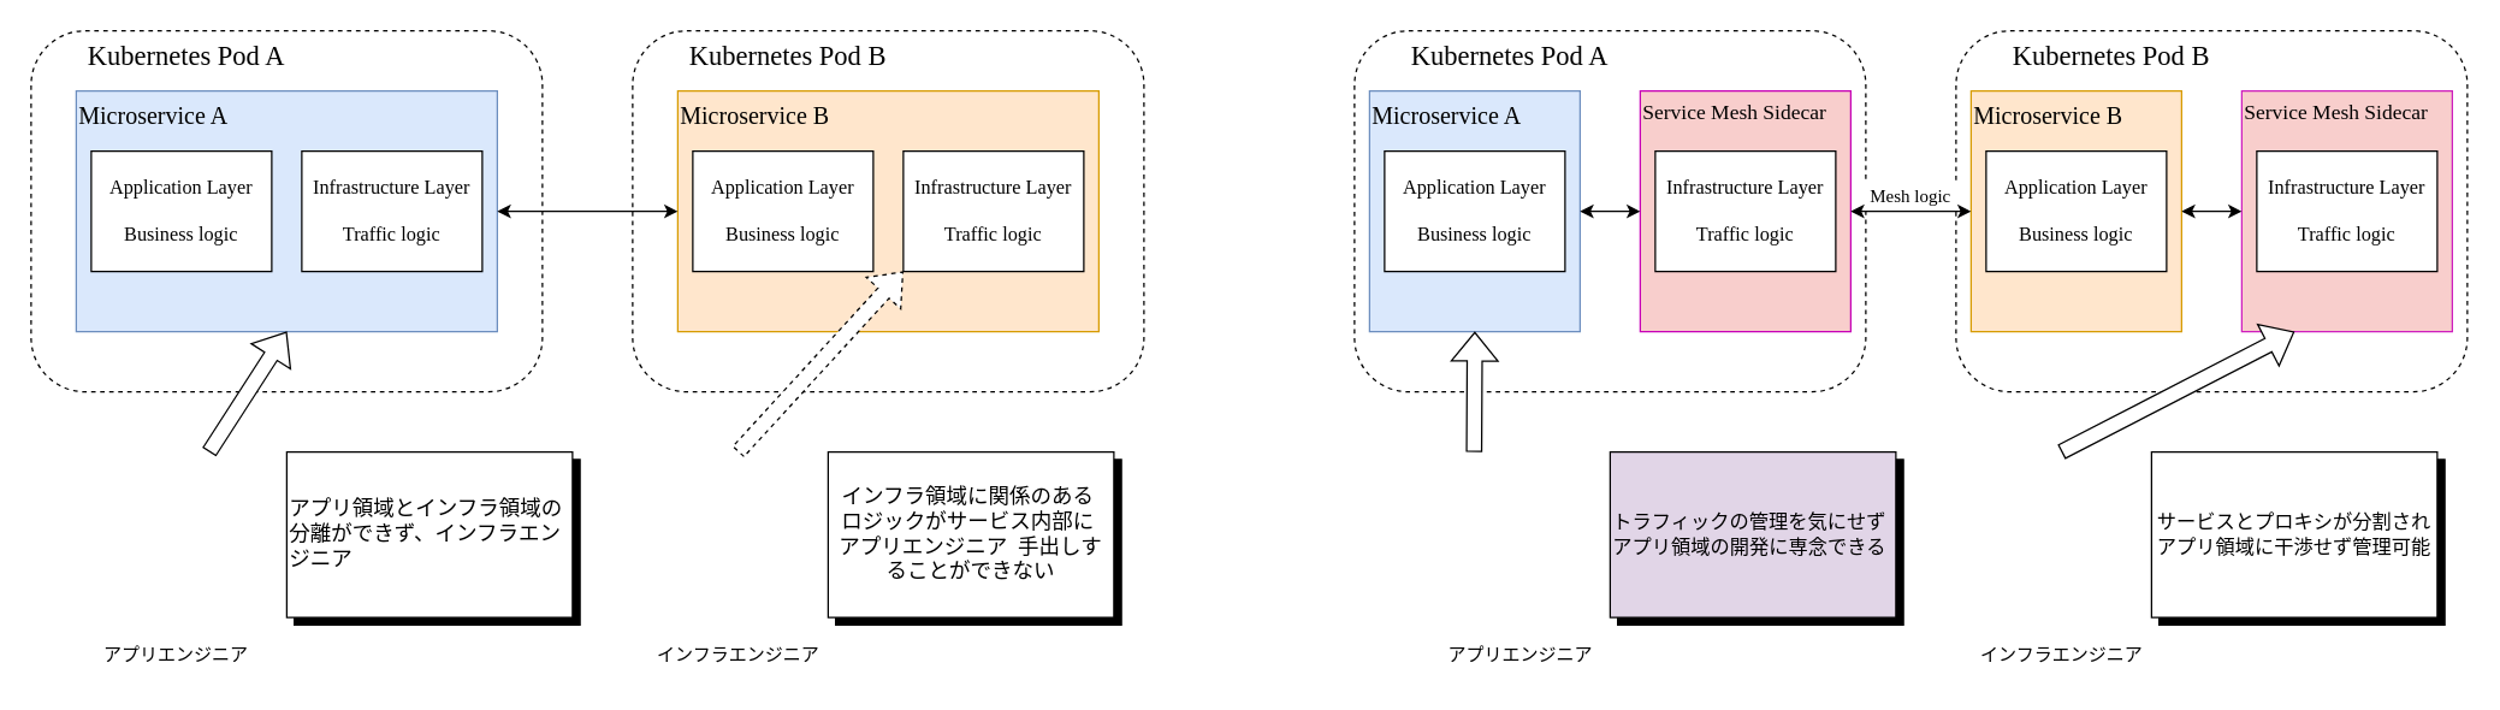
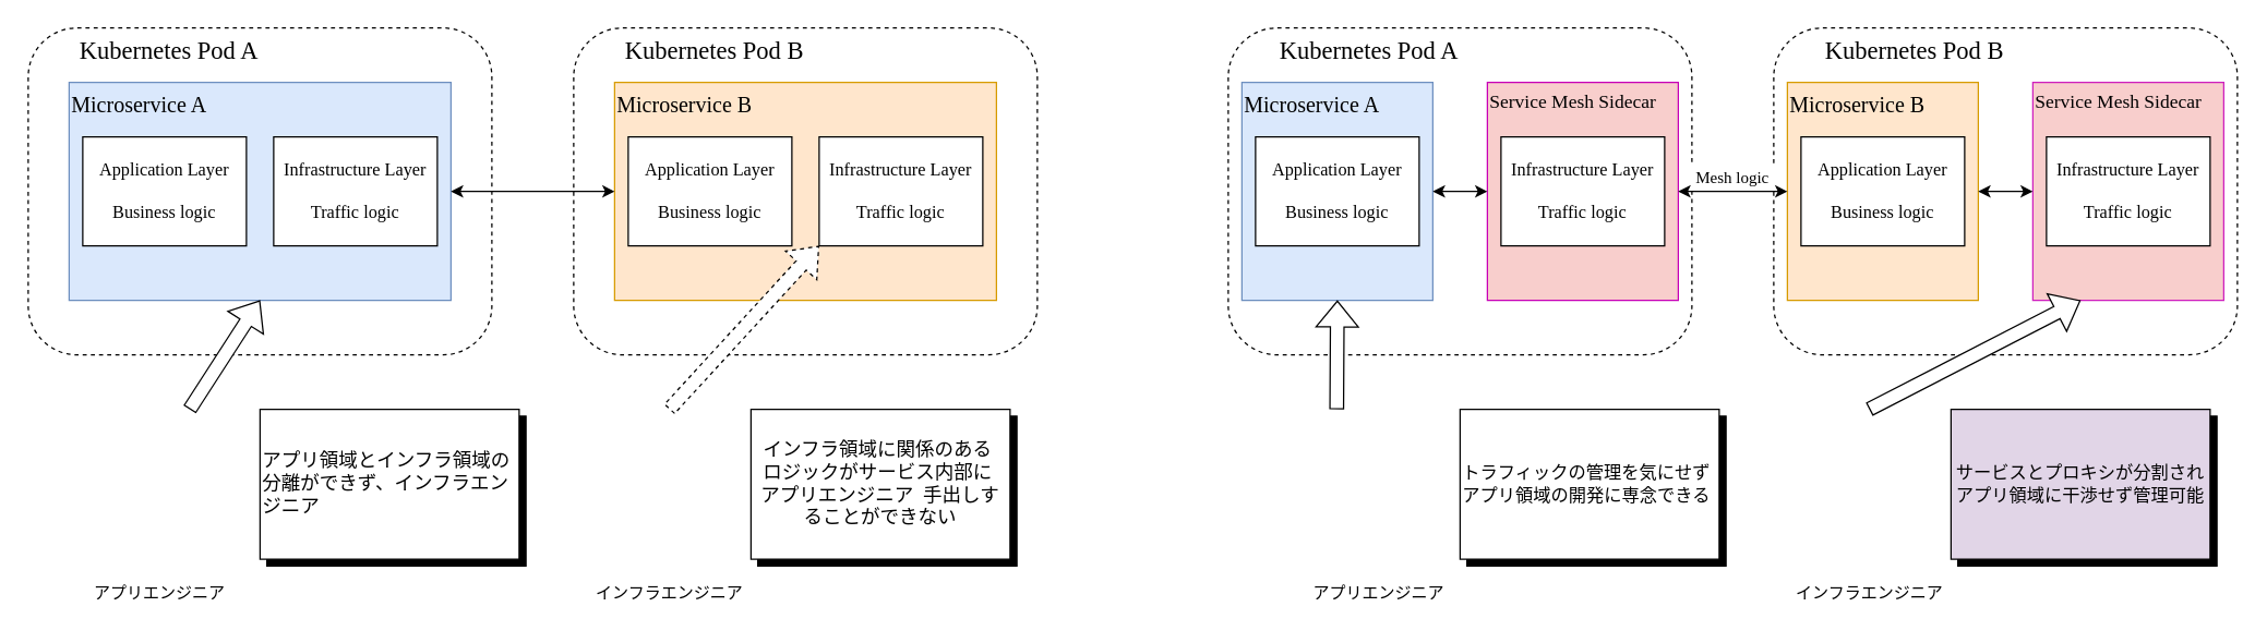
- <mxCell id="34" value="&lt;font style=&quot;font-size: 13px;&quot; data-font-src=&quot;https://fonts.googleapis.com/css?family=Zen+Kaku+Gothic+New&quot;&gt;トラフィックの管理を気にせずアプリ領域の開発に専念できる&lt;/font&gt;" style="rounded=0;whiteSpace=wrap;html=1;align=left;fontSize=14;fontFamily=Zen Kaku Gothic New;fontSource=https%3A%2F%2Ffonts.googleapis.com%2Fcss%3Ffamily%3DZen%2BKaku%2BGothic%2BNew;fillColor=#e1d5e7;" vertex="1" parent="1"><mxGeometry x="1070" y="300" width="190" height="110" as="geometry" /></mxCell>
+ <mxCell id="34" value="&lt;font style=&quot;font-size: 13px;&quot; data-font-src=&quot;https://fonts.googleapis.com/css?family=Zen+Kaku+Gothic+New&quot;&gt;トラフィックの管理を気にせずアプリ領域の開発に専念できる&lt;/font&gt;" style="rounded=0;whiteSpace=wrap;html=1;align=left;fontSize=14;fontFamily=Zen Kaku Gothic New;fontSource=https%3A%2F%2Ffonts.googleapis.com%2Fcss%3Ffamily%3DZen%2BKaku%2BGothic%2BNew;" vertex="1" parent="1"><mxGeometry x="1070" y="300" width="190" height="110" as="geometry" /></mxCell>
- <mxCell id="37" value="&lt;font style=&quot;font-size: 13px;&quot; data-font-src=&quot;https://fonts.googleapis.com/css?family=Zen+Kaku+Gothic+New&quot;&gt;サービスとプロキシが分割されアプリ領域に干渉せず管理可能&lt;/font&gt;" style="rounded=0;whiteSpace=wrap;html=1;align=center;fontSize=14;fontFamily=Zen Kaku Gothic New;fontSource=https%3A%2F%2Ffonts.googleapis.com%2Fcss%3Ffamily%3DZen%2BKaku%2BGothic%2BNew;" vertex="1" parent="1"><mxGeometry x="1430" y="300" width="190" height="110" as="geometry" /></mxCell>
+ <mxCell id="37" value="&lt;font style=&quot;font-size: 13px;&quot; data-font-src=&quot;https://fonts.googleapis.com/css?family=Zen+Kaku+Gothic+New&quot;&gt;サービスとプロキシが分割されアプリ領域に干渉せず管理可能&lt;/font&gt;" style="rounded=0;whiteSpace=wrap;html=1;align=center;fontSize=14;fontFamily=Zen Kaku Gothic New;fontSource=https%3A%2F%2Ffonts.googleapis.com%2Fcss%3Ffamily%3DZen%2BKaku%2BGothic%2BNew;fillColor=#e1d5e7;" vertex="1" parent="1"><mxGeometry x="1430" y="300" width="190" height="110" as="geometry" /></mxCell>
